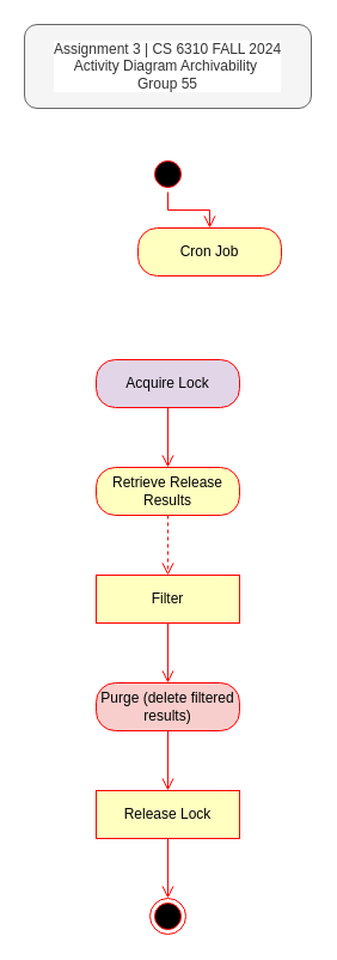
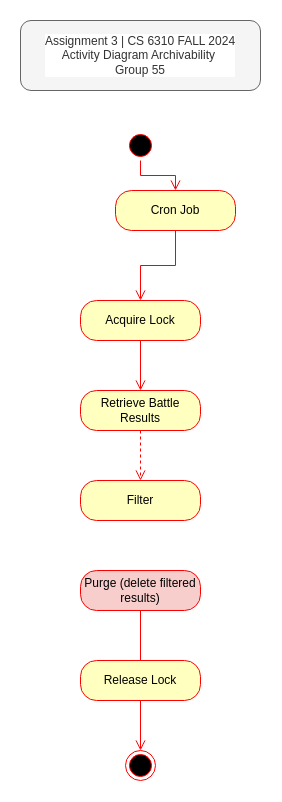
+ <mxCell id="6" value="" style="edgeStyle=orthogonalEdgeStyle;html=1;verticalAlign=bottom;endArrow=open;endSize=8;strokeColor=#ff0000;rounded=0;" edge="1" source="5" parent="1" target="7"><mxGeometry relative="1" as="geometry"><mxPoint x="140" y="310" as="targetPoint" /></mxGeometry></mxCell>
- <mxCell id="7" value="Acquire Lock" style="rounded=1;whiteSpace=wrap;html=1;arcSize=40;fontColor=#000000;fillColor=#e1d5e7;strokeColor=#ff0000;" vertex="1" parent="1"><mxGeometry x="80" y="300" width="120" height="40" as="geometry" /></mxCell>
+ <mxCell id="7" value="Acquire Lock" style="rounded=1;whiteSpace=wrap;html=1;arcSize=40;fontColor=#000000;fillColor=#ffffc0;strokeColor=#ff0000;" vertex="1" parent="1"><mxGeometry x="80" y="300" width="120" height="40" as="geometry" /></mxCell>
- <mxCell id="9" value="Retrieve Release Results" style="rounded=1;whiteSpace=wrap;html=1;arcSize=40;fontColor=#000000;fillColor=#ffffc0;strokeColor=#ff0000;" vertex="1" parent="1"><mxGeometry x="80" y="390" width="120" height="40" as="geometry" /></mxCell>
+ <mxCell id="9" value="Retrieve Battle Results" style="rounded=1;whiteSpace=wrap;html=1;arcSize=40;fontColor=#000000;fillColor=#ffffc0;strokeColor=#ff0000;" vertex="1" parent="1"><mxGeometry x="80" y="390" width="120" height="40" as="geometry" /></mxCell>
- <mxCell id="11" value="Filter" style="whiteSpace=wrap;html=1;arcSize=40;fontColor=#000000;fillColor=#ffffc0;strokeColor=#ff0000;rounded=0;" vertex="1" parent="1"><mxGeometry x="80" y="480" width="120" height="40" as="geometry" /></mxCell>
+ <mxCell id="11" value="Filter" style="rounded=1;whiteSpace=wrap;html=1;arcSize=40;fontColor=#000000;fillColor=#ffffc0;strokeColor=#ff0000;" vertex="1" parent="1"><mxGeometry x="80" y="480" width="120" height="40" as="geometry" /></mxCell>
- <mxCell id="12" value="" style="edgeStyle=orthogonalEdgeStyle;html=1;verticalAlign=bottom;endArrow=open;endSize=8;strokeColor=#ff0000;rounded=0;" edge="1" source="11" parent="1" target="13"><mxGeometry relative="1" as="geometry"><mxPoint x="140" y="580" as="targetPoint" /></mxGeometry></mxCell>
- <mxCell id="14" value="" style="edgeStyle=orthogonalEdgeStyle;html=1;verticalAlign=bottom;endArrow=open;endSize=8;strokeColor=#ff0000;rounded=0;" edge="1" source="13" parent="1" target="15"><mxGeometry relative="1" as="geometry"><mxPoint x="140" y="670" as="targetPoint" /></mxGeometry></mxCell>
+ <mxCell id="14" value="" style="edgeStyle=orthogonalEdgeStyle;html=1;verticalAlign=bottom;endArrow=none;endSize=8;strokeColor=#ff0000;rounded=0;" edge="1" source="13" parent="1" target="15"><mxGeometry relative="1" as="geometry"><mxPoint x="140" y="670" as="targetPoint" /></mxGeometry></mxCell>
- <mxCell id="15" value="Release Lock" style="whiteSpace=wrap;html=1;arcSize=40;fontColor=#000000;fillColor=#ffffc0;strokeColor=#ff0000;rounded=0;" vertex="1" parent="1"><mxGeometry x="80" y="660" width="120" height="40" as="geometry" /></mxCell>
+ <mxCell id="15" value="Release Lock" style="rounded=1;whiteSpace=wrap;html=1;arcSize=40;fontColor=#000000;fillColor=#ffffc0;strokeColor=#ff0000;" vertex="1" parent="1"><mxGeometry x="80" y="660" width="120" height="40" as="geometry" /></mxCell>
